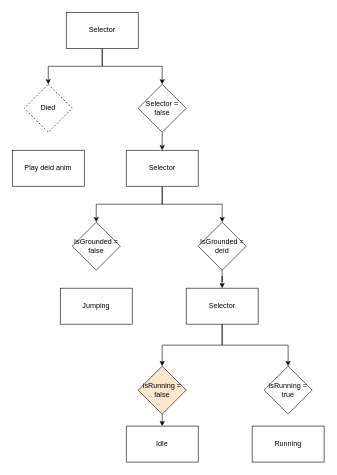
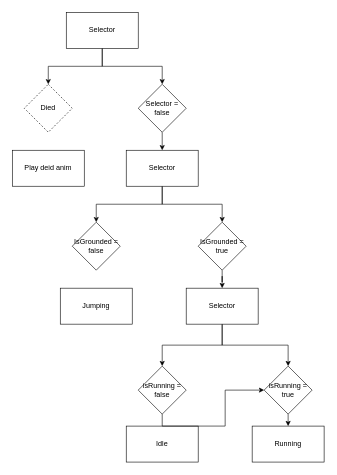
- <mxCell id="14" value="IsGrounded = deid" style="rhombus;whiteSpace=wrap;html=1;" vertex="1" parent="1"><mxGeometry x="330" y="370" width="80" height="80" as="geometry" /></mxCell>
+ <mxCell id="14" value="IsGrounded = true" style="rhombus;whiteSpace=wrap;html=1;" vertex="1" parent="1"><mxGeometry x="330" y="370" width="80" height="80" as="geometry" /></mxCell>
- <mxCell id="4" value="isRunning = false" style="rhombus;whiteSpace=wrap;html=1;fillColor=#ffe6cc;" vertex="1" parent="1"><mxGeometry x="230" y="610" width="80" height="80" as="geometry" /></mxCell>
+ <mxCell id="4" value="isRunning = false" style="rhombus;whiteSpace=wrap;html=1;" vertex="1" parent="1"><mxGeometry x="230" y="610" width="80" height="80" as="geometry" /></mxCell>
- <mxCell id="3" style="edgeStyle=orthogonalEdgeStyle;rounded=0;orthogonalLoop=1;jettySize=auto;html=1;exitX=0.5;exitY=1;exitDx=0;exitDy=0;entryX=0.5;entryY=0;entryDx=0;entryDy=0;" edge="1" parent="1" source="4" target="2"><mxGeometry relative="1" as="geometry" /></mxCell>
+ <mxCell id="3" style="edgeStyle=orthogonalEdgeStyle;rounded=0;orthogonalLoop=1;jettySize=auto;html=1;exitX=0.5;exitY=1;exitDx=0;exitDy=0;" edge="1" parent="1" source="4" target="10"><mxGeometry relative="1" as="geometry" /></mxCell>
+ <mxCell id="9" style="edgeStyle=orthogonalEdgeStyle;rounded=0;orthogonalLoop=1;jettySize=auto;html=1;exitX=0.5;exitY=1;exitDx=0;exitDy=0;entryX=0.5;entryY=0;entryDx=0;entryDy=0;" edge="1" parent="1" source="10" target="8"><mxGeometry relative="1" as="geometry" /></mxCell>
